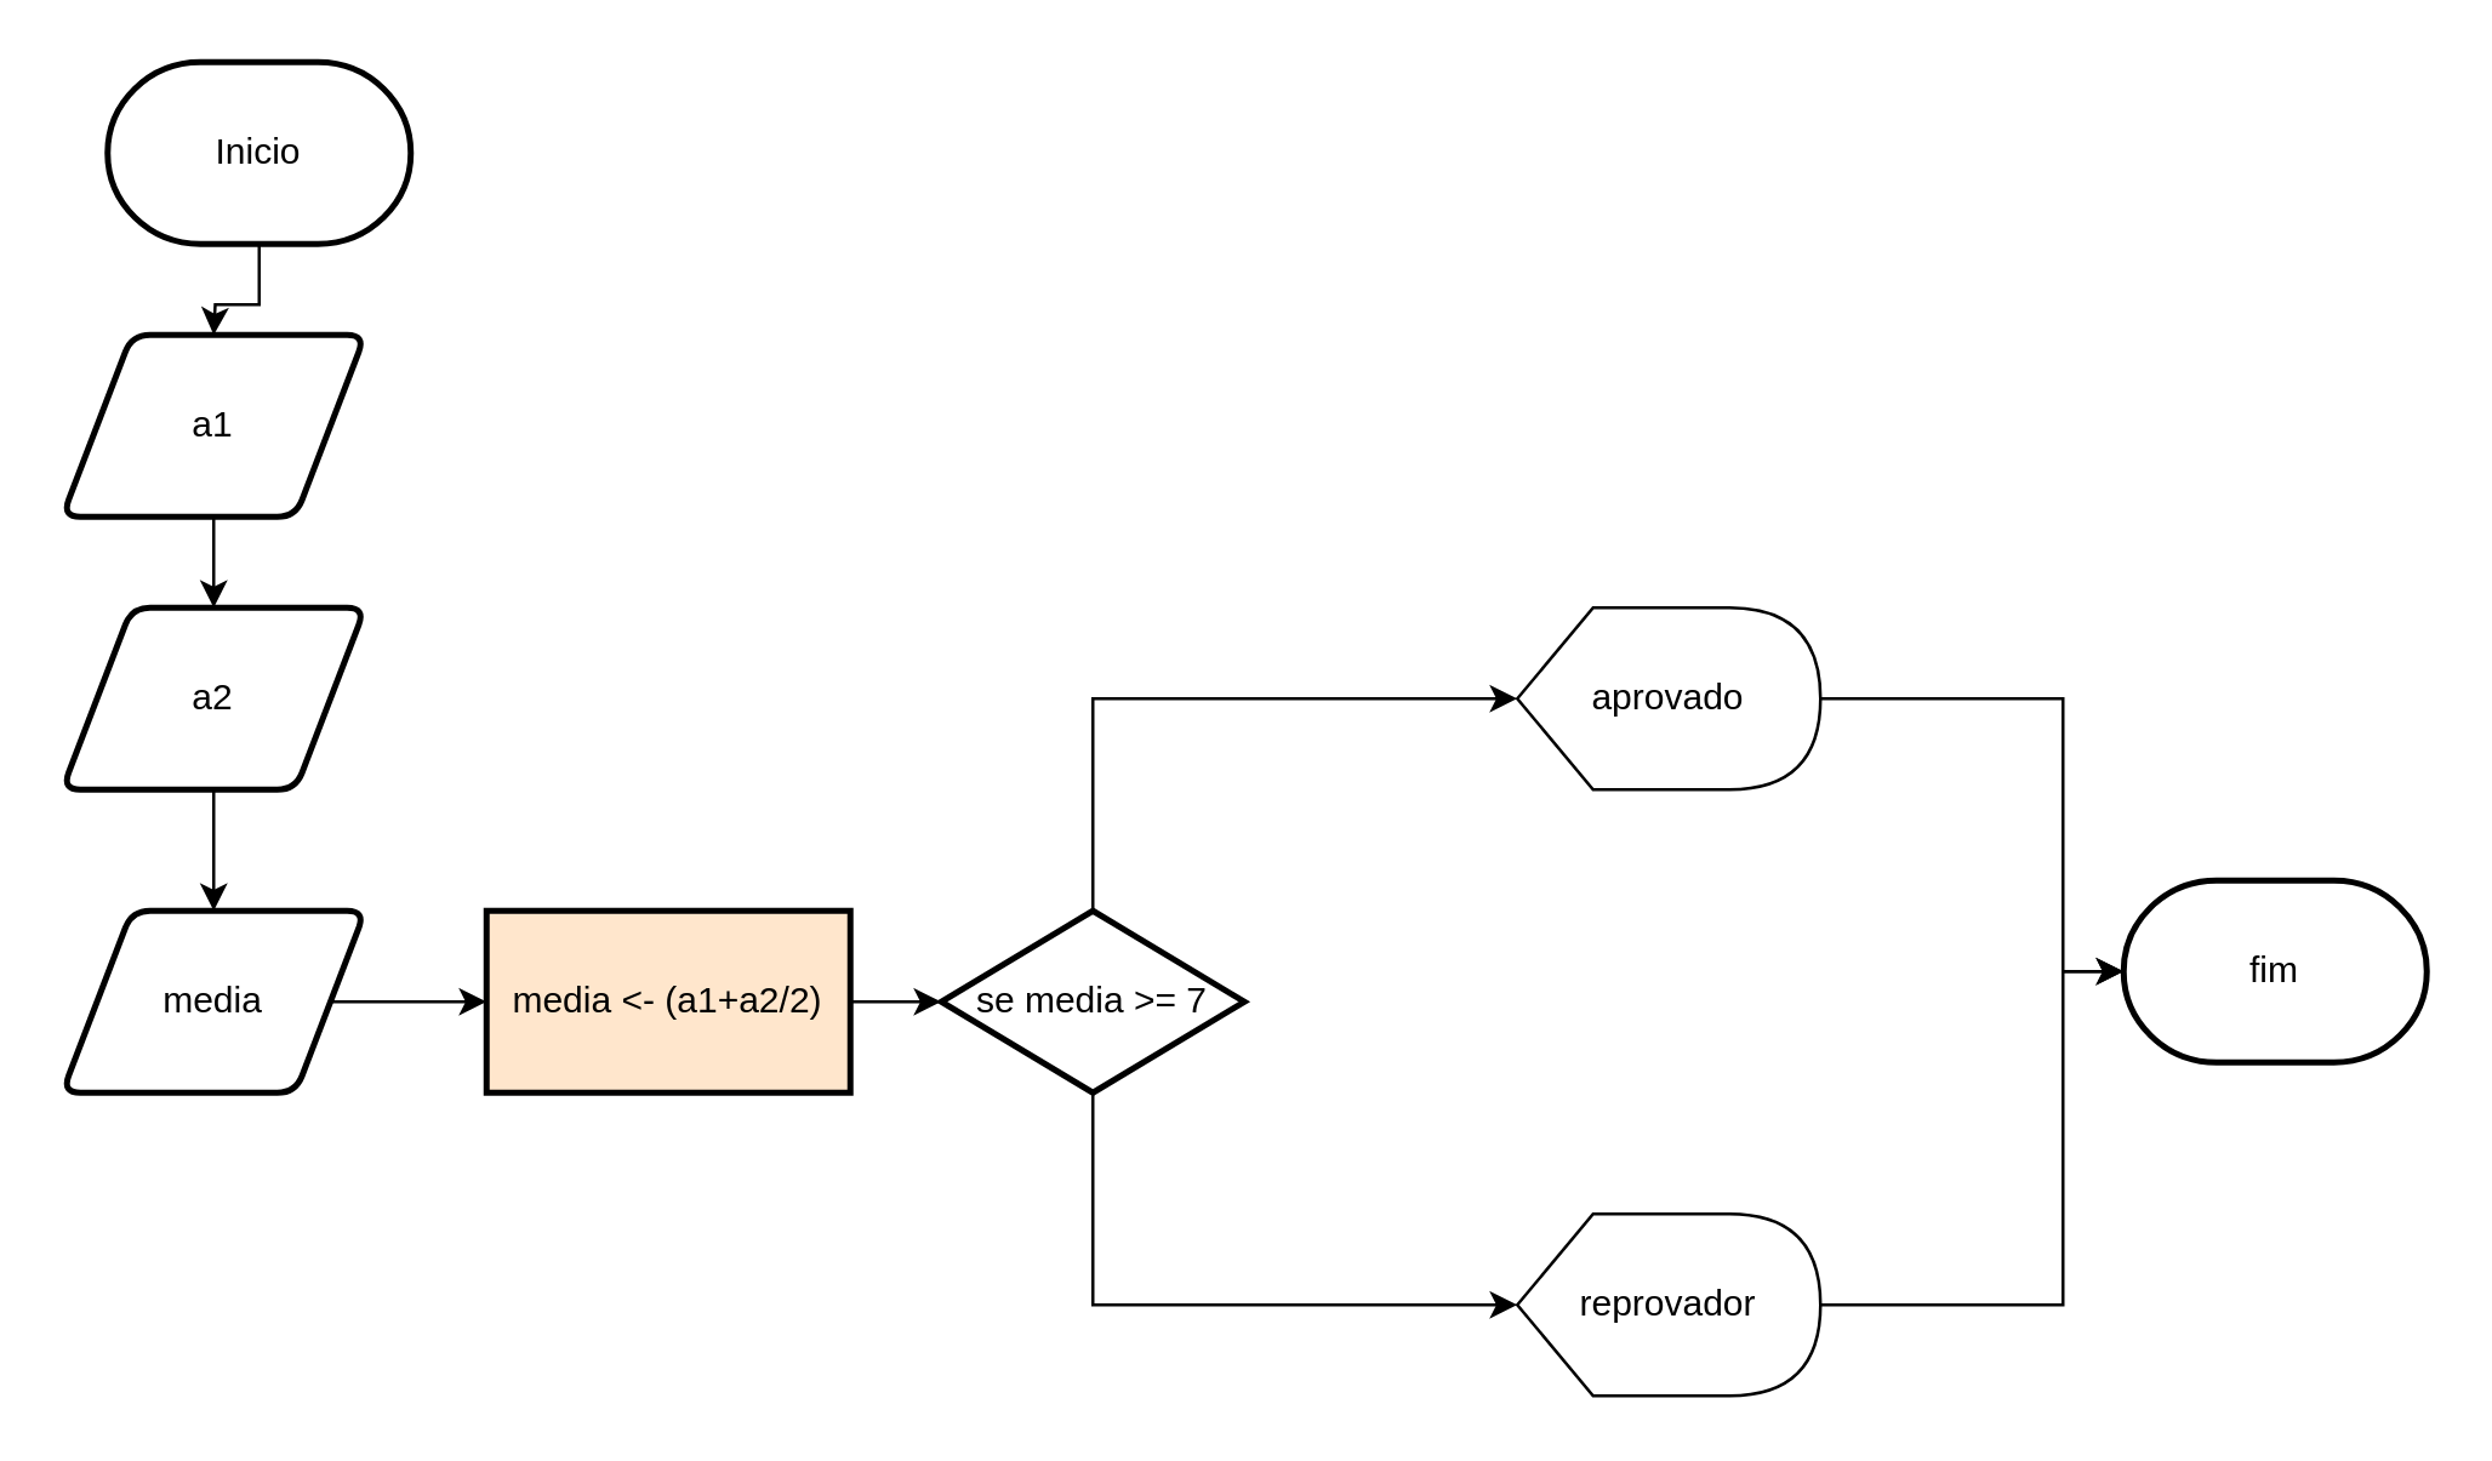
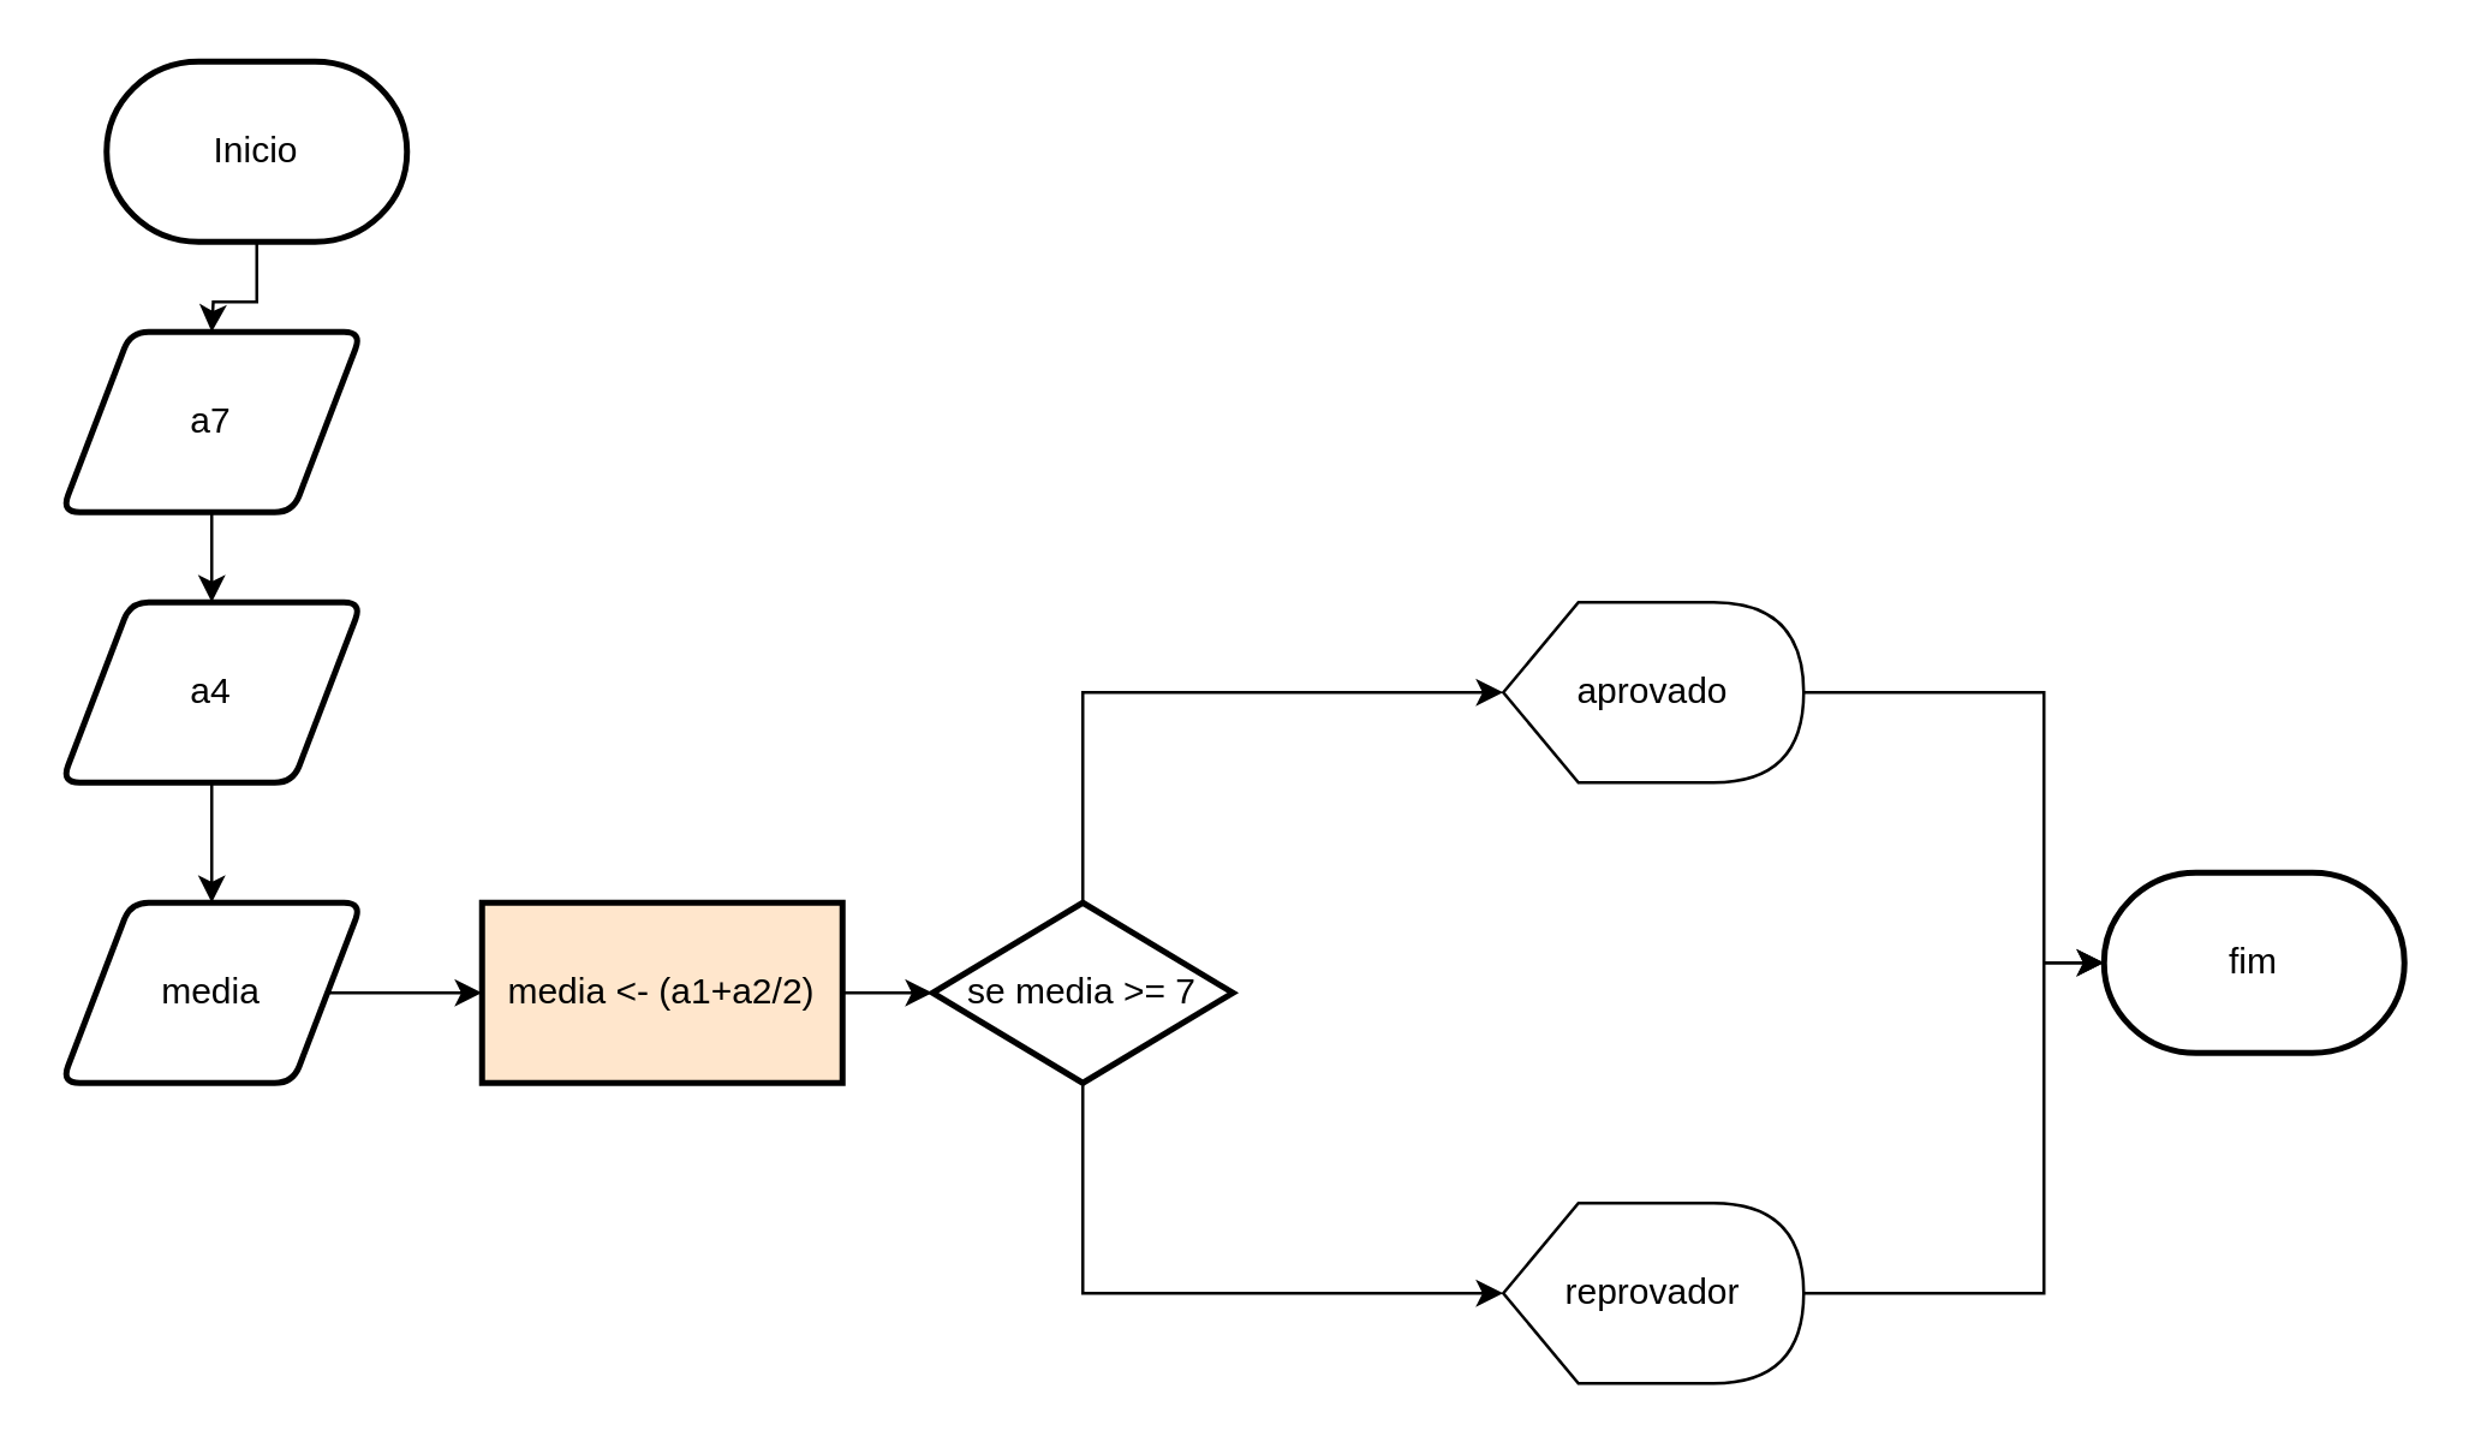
- <mxCell id="5" value="a1" style="shape=parallelogram;html=1;strokeWidth=2;perimeter=parallelogramPerimeter;whiteSpace=wrap;rounded=1;arcSize=12;size=0.23;" parent="1" vertex="1"><mxGeometry x="20" y="110" width="100" height="60" as="geometry" /></mxCell>
+ <mxCell id="5" value="a7" style="shape=parallelogram;html=1;strokeWidth=2;perimeter=parallelogramPerimeter;whiteSpace=wrap;rounded=1;arcSize=12;size=0.23;" parent="1" vertex="1"><mxGeometry x="20" y="110" width="100" height="60" as="geometry" /></mxCell>
- <mxCell id="7" value="a2" style="shape=parallelogram;html=1;strokeWidth=2;perimeter=parallelogramPerimeter;whiteSpace=wrap;rounded=1;arcSize=12;size=0.23;" parent="1" vertex="1"><mxGeometry x="20" y="200" width="100" height="60" as="geometry" /></mxCell>
+ <mxCell id="7" value="a4" style="shape=parallelogram;html=1;strokeWidth=2;perimeter=parallelogramPerimeter;whiteSpace=wrap;rounded=1;arcSize=12;size=0.23;" parent="1" vertex="1"><mxGeometry x="20" y="200" width="100" height="60" as="geometry" /></mxCell>
